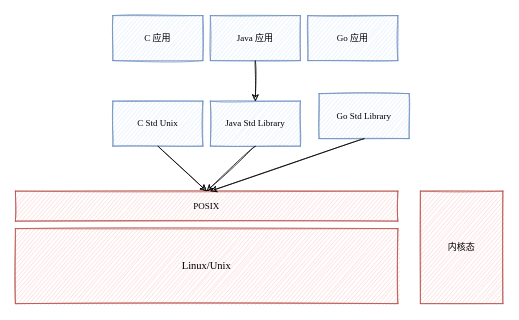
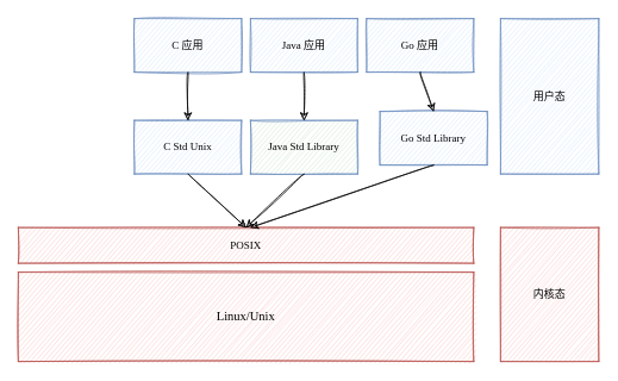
+ <mxCell id="17" value="" style="endArrow=classic;html=1;sketch=1;fontFamily=Comic Sans MS;fontSize=14;curved=1;exitX=0.5;exitY=1;exitDx=0;exitDy=0;entryX=0.5;entryY=0;entryDx=0;entryDy=0;" edge="1" parent="1" source="11" target="7"><mxGeometry width="50" height="50" relative="1" as="geometry"><mxPoint x="470" y="113.289" as="sourcePoint" /><mxPoint x="510" y="100" as="targetPoint" /></mxGeometry></mxCell>
+ <mxCell id="15" value="" style="endArrow=classic;html=1;sketch=1;fontFamily=Comic Sans MS;fontSize=14;curved=1;exitX=0.5;exitY=1;exitDx=0;exitDy=0;entryX=0.5;entryY=0;entryDx=0;entryDy=0;" edge="1" parent="1" source="9" target="5"><mxGeometry width="50" height="50" relative="1" as="geometry"><mxPoint x="200" y="140" as="sourcePoint" /><mxPoint x="250" y="90" as="targetPoint" /></mxGeometry></mxCell>
+ <mxCell id="8" value="用户态" style="rounded=0;whiteSpace=wrap;html=1;sketch=1;fontFamily=Comic Sans MS;fillColor=#dae8fc;strokeColor=#6c8ebf;" vertex="1" parent="1"><mxGeometry x="560" y="20" width="110" height="174" as="geometry" /></mxCell>
- <mxCell id="6" value="Java Std Library" style="rounded=0;whiteSpace=wrap;html=1;sketch=1;fontFamily=Comic Sans MS;fillColor=#dae8fc;strokeColor=#6c8ebf;" vertex="1" parent="1"><mxGeometry x="280" y="134" width="120" height="60" as="geometry" /></mxCell>
+ <mxCell id="6" value="Java Std Library" style="rounded=0;whiteSpace=wrap;html=1;sketch=1;fontFamily=Comic Sans MS;fillColor=#d5e8d4;strokeColor=#6c8ebf;" vertex="1" parent="1"><mxGeometry x="280" y="134" width="120" height="60" as="geometry" /></mxCell>
